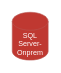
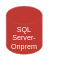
- <mxCell id="2" value="SQL Server-Onprem" style="shape=cylinder3;whiteSpace=wrap;html=1;boundedLbl=1;backgroundOutline=1;size=15;fillColor=#bf3831;strokeColor=#b85450;fontSize=12;fontColor=#FFFFFF;gradientColor=none;gradientDirection=north;shadow=0;" vertex="1" parent="1"><mxGeometry x="20" y="20" width="60" height="80" as="geometry" /></mxCell>
+ <mxCell id="2" value="SQL Server-Onprem" style="shape=cylinder3;whiteSpace=wrap;html=1;boundedLbl=1;backgroundOutline=1;size=15;fillColor=#bf3831;strokeColor=#b85450;fontSize=12;fontColor=#FFFFFF;gradientColor=none;gradientDirection=north;shadow=0;" vertex="1" parent="1"><mxGeometry x="10" y="10" width="60" height="80" as="geometry" /></mxCell>
